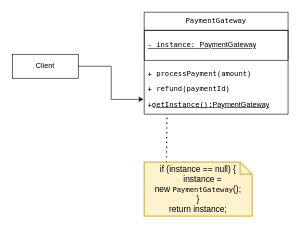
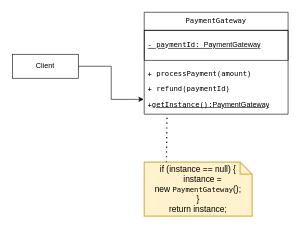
- <mxCell id="3" value="&lt;p data-pm-slice=&quot;1 1 [&amp;quot;list&amp;quot;,{&amp;quot;spread&amp;quot;:false,&amp;quot;start&amp;quot;:1055,&amp;quot;end&amp;quot;:1403},&amp;quot;regular_list_item&amp;quot;,{&amp;quot;start&amp;quot;:1093,&amp;quot;end&amp;quot;:1177},&amp;quot;list&amp;quot;,{&amp;quot;spread&amp;quot;:false,&amp;quot;start&amp;quot;:1113,&amp;quot;end&amp;quot;:1177},&amp;quot;regular_list_item&amp;quot;,{&amp;quot;start&amp;quot;:1113,&amp;quot;end&amp;quot;:1177}]&quot;&gt;&lt;code&gt;- instance:&amp;nbsp;&lt;/code&gt;&lt;span style=&quot;background-color: transparent; color: light-dark(rgb(0, 0, 0), rgb(255, 255, 255));&quot;&gt;PaymentGateway&lt;/span&gt;&lt;/p&gt;" style="text;strokeColor=default;fillColor=none;align=left;verticalAlign=middle;spacingLeft=4;spacingRight=4;overflow=hidden;points=[[0,0.5],[1,0.5]];portConstraint=eastwest;rotatable=0;whiteSpace=wrap;html=1;fontStyle=4" parent="2" vertex="1"><mxGeometry y="30" width="240" height="50" as="geometry" /></mxCell>
+ <mxCell id="3" value="&lt;p data-pm-slice=&quot;1 1 [&amp;quot;list&amp;quot;,{&amp;quot;spread&amp;quot;:false,&amp;quot;start&amp;quot;:1055,&amp;quot;end&amp;quot;:1403},&amp;quot;regular_list_item&amp;quot;,{&amp;quot;start&amp;quot;:1093,&amp;quot;end&amp;quot;:1177},&amp;quot;list&amp;quot;,{&amp;quot;spread&amp;quot;:false,&amp;quot;start&amp;quot;:1113,&amp;quot;end&amp;quot;:1177},&amp;quot;regular_list_item&amp;quot;,{&amp;quot;start&amp;quot;:1113,&amp;quot;end&amp;quot;:1177}]&quot;&gt;&lt;code&gt;- paymentId:&amp;nbsp;&lt;/code&gt;&lt;span style=&quot;background-color: transparent; color: light-dark(rgb(0, 0, 0), rgb(255, 255, 255));&quot;&gt;PaymentGateway&lt;/span&gt;&lt;/p&gt;" style="text;strokeColor=default;fillColor=none;align=left;verticalAlign=middle;spacingLeft=4;spacingRight=4;overflow=hidden;points=[[0,0.5],[1,0.5]];portConstraint=eastwest;rotatable=0;whiteSpace=wrap;html=1;fontStyle=4" parent="2" vertex="1"><mxGeometry y="30" width="240" height="50" as="geometry" /></mxCell>
